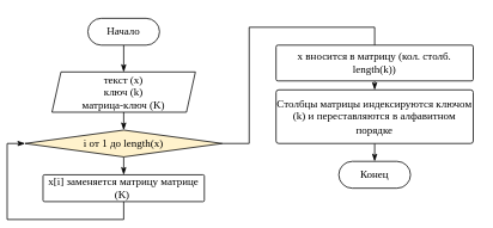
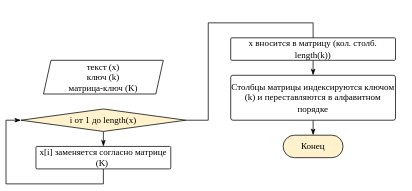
- <mxCell id="4" value="&lt;font face=&quot;Lucida Console&quot;&gt;Начало&lt;/font&gt;" style="rounded=1;whiteSpace=wrap;html=1;fontSize=12;glass=0;strokeWidth=1;shadow=0;arcSize=50;" parent="1" vertex="1"><mxGeometry x="90" y="20" width="80" height="30" as="geometry" /></mxCell>
- <mxCell id="3" style="edgeStyle=orthogonalEdgeStyle;rounded=0;orthogonalLoop=1;jettySize=auto;html=1;exitX=0.5;exitY=1;exitDx=0;exitDy=0;entryX=0.5;entryY=0;entryDx=0;entryDy=0;endArrow=classicThin;endFill=1;" parent="1" source="4" target="5" edge="1"><mxGeometry relative="1" as="geometry" /></mxCell>
- <mxCell id="11" value="&lt;font face=&quot;Lucida Console&quot;&gt;x вносится в матрицу (кол. столб. length(k))&lt;/font&gt;" style="rounded=1;whiteSpace=wrap;html=1;fontSize=12;glass=0;strokeWidth=1;shadow=0;arcSize=5;" parent="1" vertex="1"><mxGeometry x="300" y="50" width="220" height="40" as="geometry" /></mxCell>
+ <mxCell id="11" value="&lt;font face=&quot;Lucida Console&quot;&gt;x вносится в матрицу (кол. столб. length(k))&lt;/font&gt;" style="rounded=1;whiteSpace=wrap;html=1;fontSize=12;glass=0;strokeWidth=1;shadow=0;arcSize=5;" parent="1" vertex="1"><mxGeometry x="300" y="50" width="220" height="30" as="geometry" /></mxCell>
- <mxCell id="7" style="edgeStyle=orthogonalEdgeStyle;rounded=0;orthogonalLoop=1;jettySize=auto;html=1;exitX=0.5;exitY=1;exitDx=0;exitDy=0;entryX=0.5;entryY=0;entryDx=0;entryDy=0;endArrow=classicThin;endFill=1;" parent="1" source="5" target="13" edge="1"><mxGeometry relative="1" as="geometry"><mxPoint x="145" y="85" as="sourcePoint" /><mxPoint x="130" y="145" as="targetPoint" /></mxGeometry></mxCell>
- <mxCell id="6" value="&lt;font face=&quot;Lucida Console&quot;&gt;Конец&lt;/font&gt;" style="rounded=1;whiteSpace=wrap;html=1;fontSize=12;glass=0;strokeWidth=1;shadow=0;arcSize=50;" parent="1" vertex="1"><mxGeometry x="370" y="180" width="80" height="30" as="geometry" /></mxCell>
+ <mxCell id="6" value="&lt;font face=&quot;Lucida Console&quot;&gt;Конец&lt;/font&gt;" style="rounded=1;whiteSpace=wrap;html=1;fontSize=12;glass=0;strokeWidth=1;shadow=0;arcSize=50;fillColor=#fff2cc;" parent="1" vertex="1"><mxGeometry x="370" y="180" width="80" height="30" as="geometry" /></mxCell>
- <mxCell id="9" value="&lt;font face=&quot;Lucida Console&quot;&gt;x[i] заменяется матрицу матрице (K)&amp;nbsp;&lt;/font&gt;" style="rounded=1;whiteSpace=wrap;html=1;fontSize=12;glass=0;strokeWidth=1;shadow=0;arcSize=5;" parent="1" vertex="1"><mxGeometry x="40" y="195" width="180" height="30" as="geometry" /></mxCell>
+ <mxCell id="9" value="&lt;font face=&quot;Lucida Console&quot;&gt;x[i] заменяется согласно матрице (K)&amp;nbsp;&lt;/font&gt;" style="rounded=1;whiteSpace=wrap;html=1;fontSize=12;glass=0;strokeWidth=1;shadow=0;arcSize=5;" parent="1" vertex="1"><mxGeometry x="40" y="195" width="180" height="30" as="geometry" /></mxCell>
